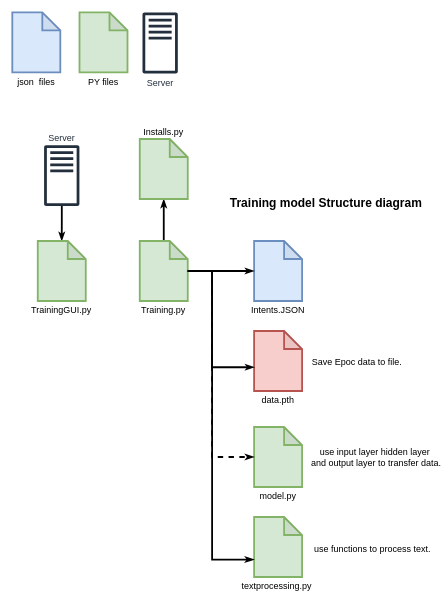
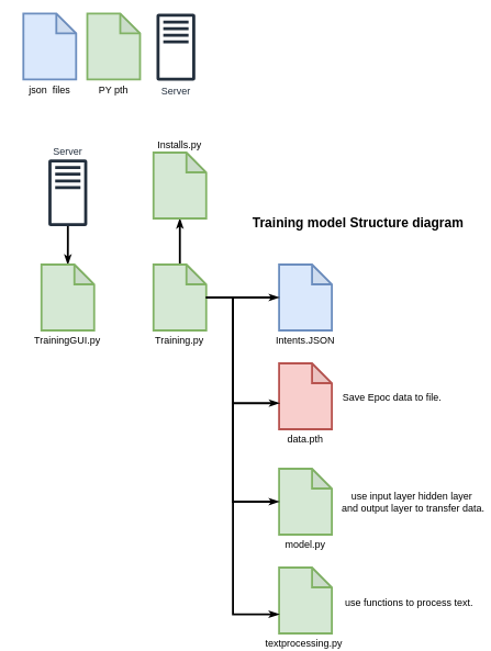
- <mxCell id="2" value="&lt;span style=&quot;font-size: 15px;&quot;&gt;json&amp;nbsp; files&lt;/span&gt;" style="shape=note;whiteSpace=wrap;html=1;backgroundOutline=1;darkOpacity=0.05;fillColor=#dae8fc;strokeColor=#6c8ebf;strokeWidth=3;align=center;labelPosition=center;verticalLabelPosition=bottom;verticalAlign=top;" parent="1" vertex="1"><mxGeometry x="20" y="20" width="80" height="100" as="geometry" /></mxCell>
+ <mxCell id="2" value="&lt;span style=&quot;font-size: 15px;&quot;&gt;json&amp;nbsp; files&lt;/span&gt;" style="shape=note;whiteSpace=wrap;html=1;backgroundOutline=1;darkOpacity=0.05;fillColor=#dae8fc;strokeColor=#6c8ebf;strokeWidth=3;align=center;labelPosition=center;verticalLabelPosition=bottom;verticalAlign=top;" parent="1" vertex="1"><mxGeometry x="35" y="20" width="80" height="100" as="geometry" /></mxCell>
- <mxCell id="3" value="&lt;span style=&quot;font-size: 15px;&quot;&gt;PY files&lt;/span&gt;" style="shape=note;whiteSpace=wrap;html=1;backgroundOutline=1;darkOpacity=0.05;fillColor=#d5e8d4;strokeColor=#82b366;strokeWidth=3;align=center;labelPosition=center;verticalLabelPosition=bottom;verticalAlign=top;" parent="1" vertex="1"><mxGeometry x="132" y="20" width="80" height="100" as="geometry" /></mxCell>
+ <mxCell id="3" value="&lt;span style=&quot;font-size: 15px;&quot;&gt;PY pth&lt;/span&gt;" style="shape=note;whiteSpace=wrap;html=1;backgroundOutline=1;darkOpacity=0.05;fillColor=#d5e8d4;strokeColor=#82b366;strokeWidth=3;align=center;labelPosition=center;verticalLabelPosition=bottom;verticalAlign=top;" parent="1" vertex="1"><mxGeometry x="132" y="20" width="80" height="100" as="geometry" /></mxCell>
- <mxCell id="17" style="edgeStyle=orthogonalEdgeStyle;rounded=0;orthogonalLoop=1;jettySize=auto;html=1;entryX=0;entryY=0.5;entryDx=0;entryDy=0;entryPerimeter=0;strokeColor=default;strokeWidth=3;align=center;verticalAlign=middle;fontFamily=Helvetica;fontSize=11;fontColor=default;labelBackgroundColor=default;endArrow=classicThin;endFill=1;dashed=1;" parent="1" source="9" target="16" edge="1"><mxGeometry relative="1" as="geometry"><Array as="points"><mxPoint x="353" y="451" /><mxPoint x="353" y="761" /></Array></mxGeometry></mxCell>
+ <mxCell id="17" style="edgeStyle=orthogonalEdgeStyle;rounded=0;orthogonalLoop=1;jettySize=auto;html=1;entryX=0;entryY=0.5;entryDx=0;entryDy=0;entryPerimeter=0;strokeColor=default;strokeWidth=3;align=center;verticalAlign=middle;fontFamily=Helvetica;fontSize=11;fontColor=default;labelBackgroundColor=default;endArrow=classicThin;endFill=1;" parent="1" source="9" target="16" edge="1"><mxGeometry relative="1" as="geometry"><Array as="points"><mxPoint x="353" y="451" /><mxPoint x="353" y="761" /></Array></mxGeometry></mxCell>
